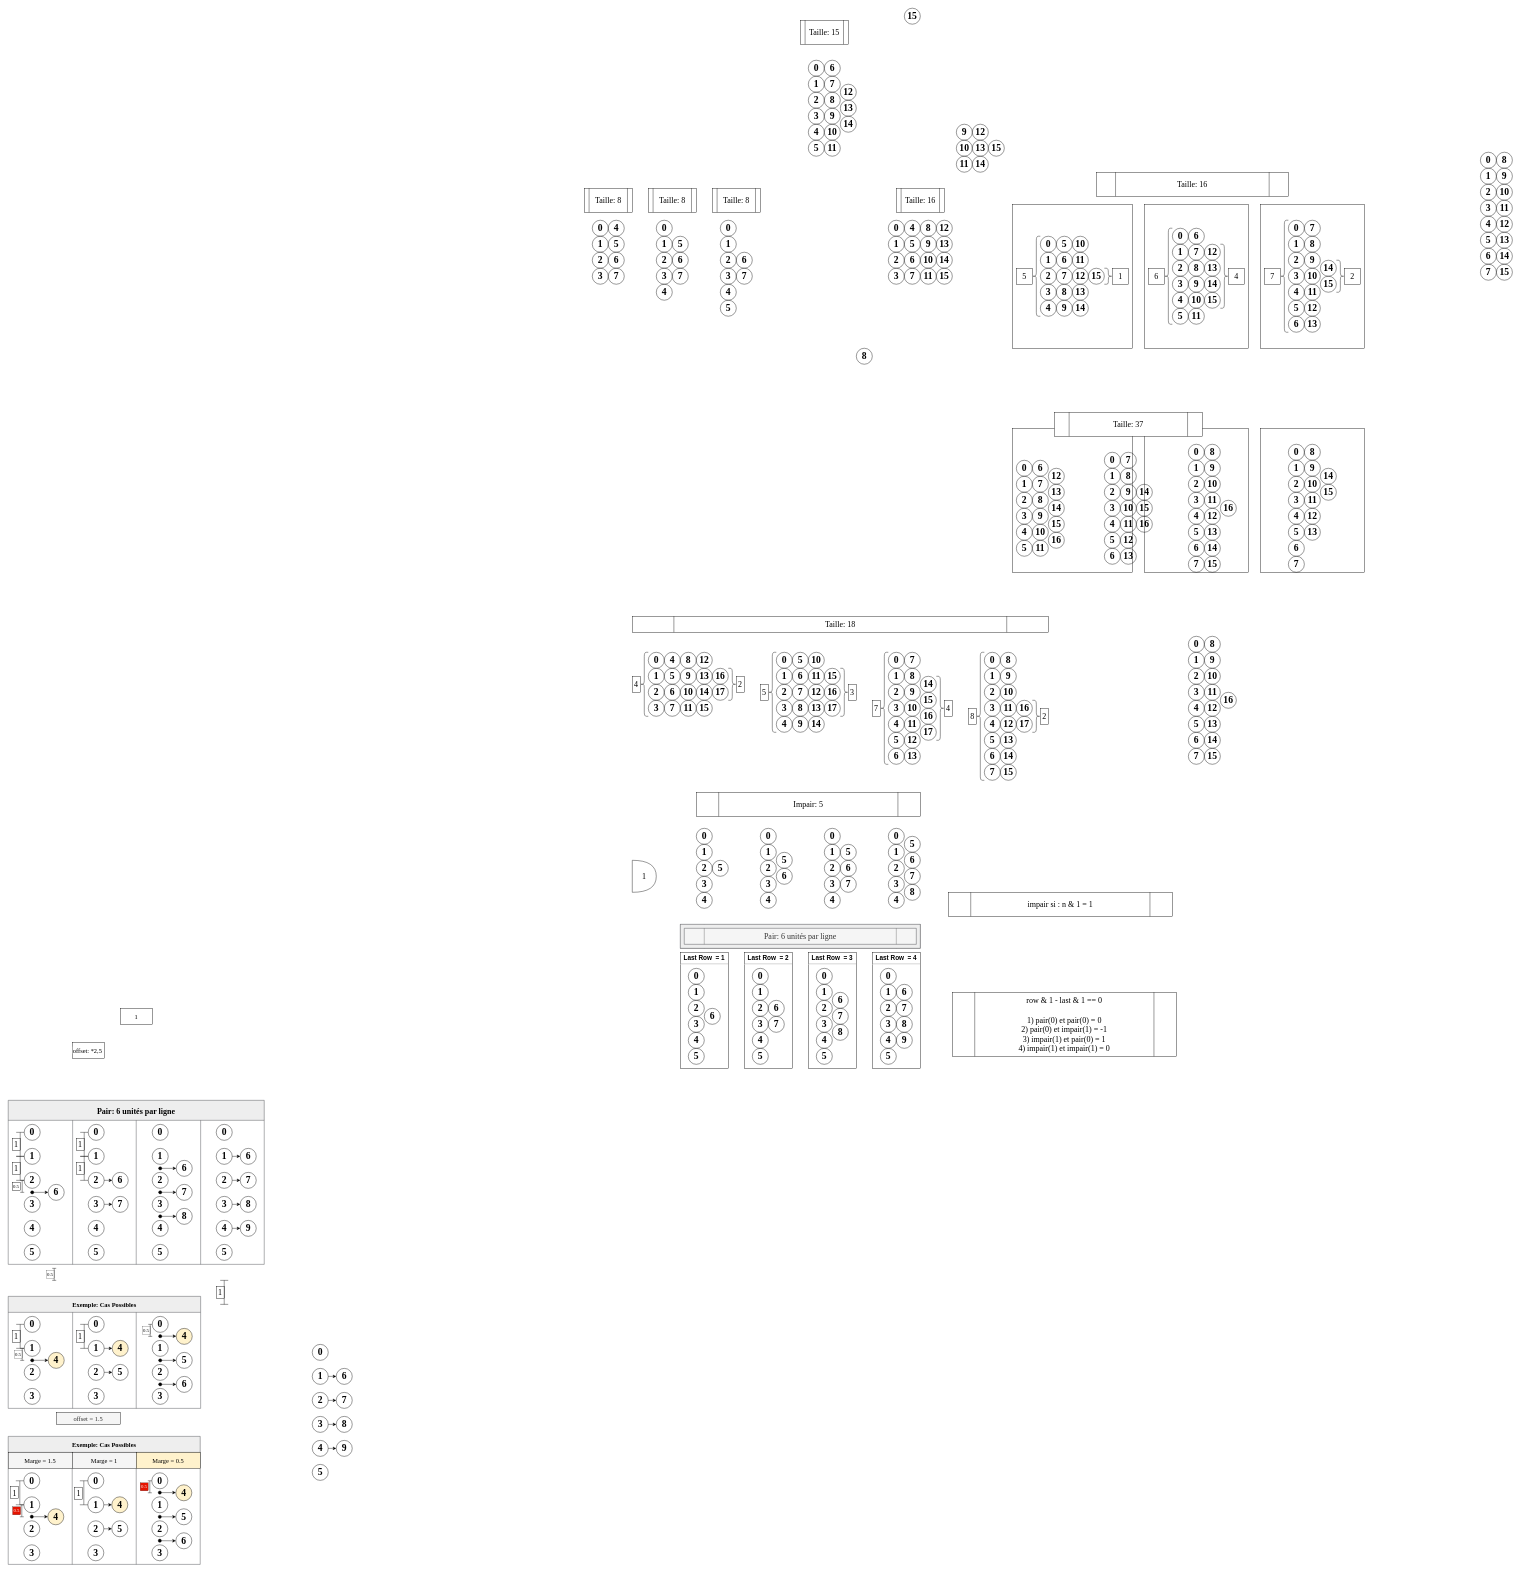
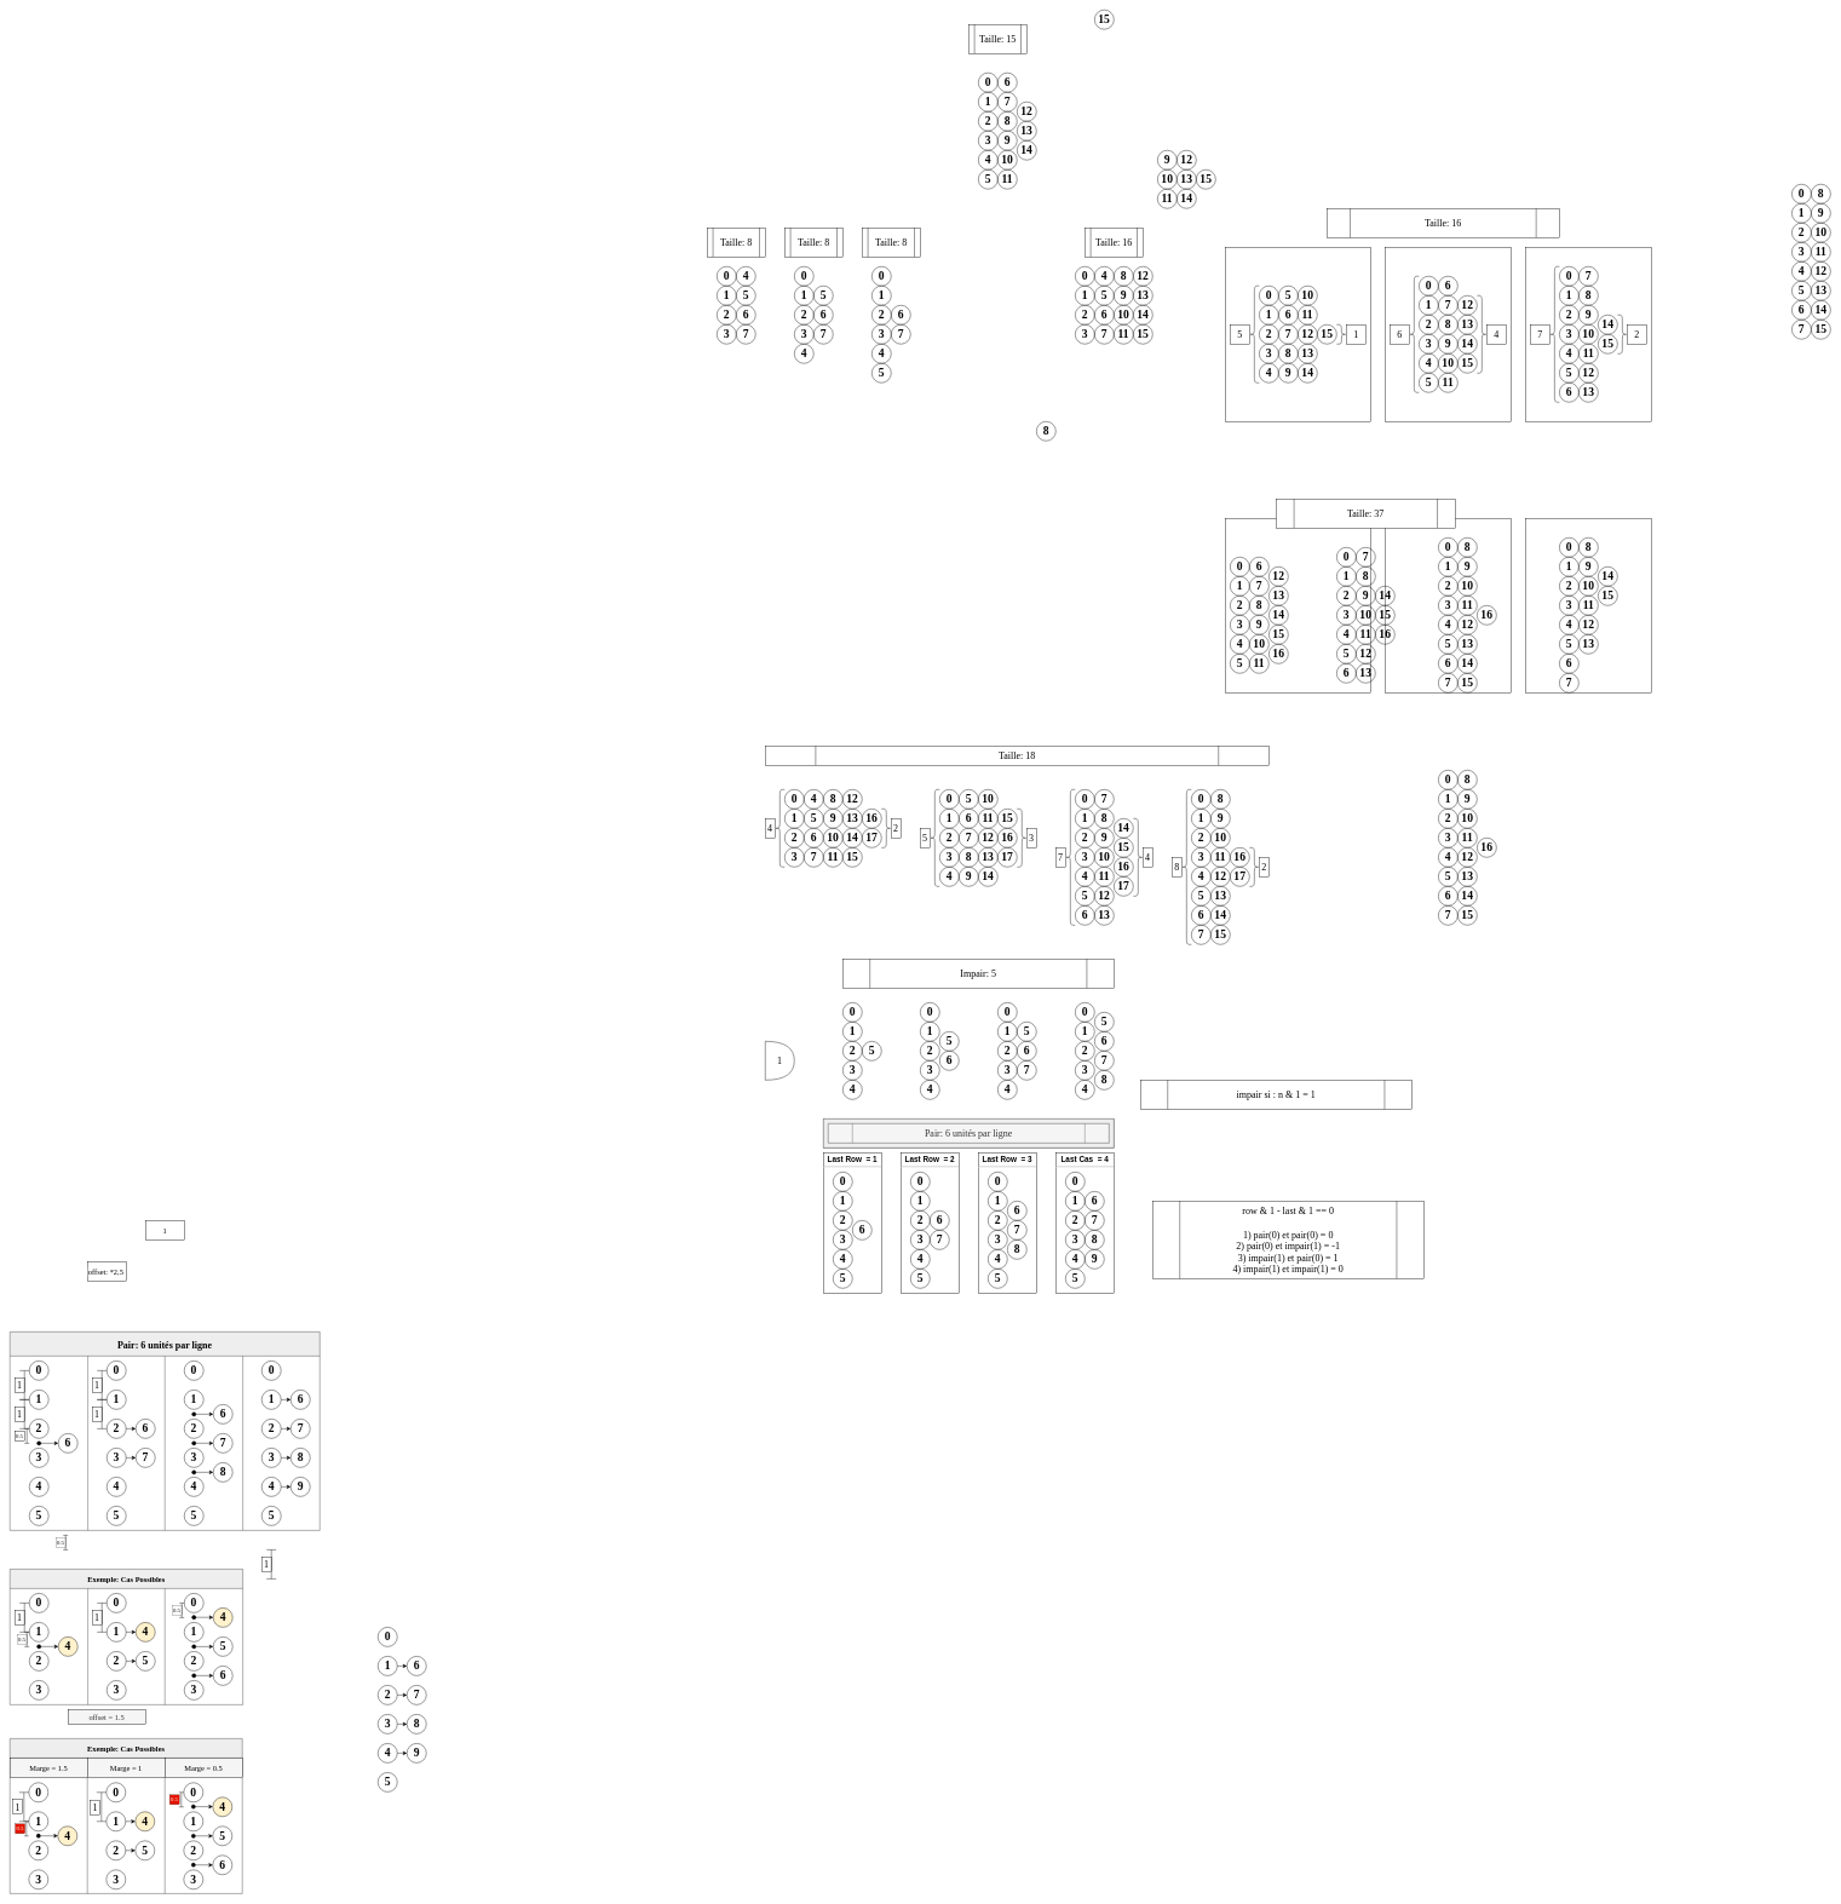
- <mxCell id="420" value="impair si : n &amp;amp; 1 = 1" style="shape=process;whiteSpace=wrap;html=1;backgroundOutline=1;fontFamily=Times New Roman;fontSize=20;" parent="33" vertex="1"><mxGeometry x="2370" y="2230" width="560" height="60" as="geometry" /></mxCell>
+ <mxCell id="420" value="impair si : n &amp;amp; 1 = 1" style="shape=process;whiteSpace=wrap;html=1;backgroundOutline=1;fontFamily=Times New Roman;fontSize=20;" parent="33" vertex="1"><mxGeometry x="2355" y="2230" width="560" height="60" as="geometry" /></mxCell>
- <mxCell id="17" value="&lt;p style=&quot;margin: 4px 0px 0px ; text-align: center&quot;&gt;&lt;b&gt;&lt;font style=&quot;font-size: 16px&quot;&gt;Last Row&amp;nbsp; = 4&lt;/font&gt;&lt;/b&gt;&lt;/p&gt;&lt;hr&gt;&lt;p style=&quot;margin: 0px ; margin-left: 8px&quot;&gt;&lt;br&gt;&lt;/p&gt;" style="verticalAlign=top;align=left;overflow=fill;fontSize=12;fontFamily=Helvetica;html=1;labelBorderColor=none;fillColor=none;" parent="1" vertex="1"><mxGeometry x="2180" y="2380" width="120" height="290" as="geometry" /></mxCell>
+ <mxCell id="17" value="&lt;p style=&quot;margin: 4px 0px 0px ; text-align: center&quot;&gt;&lt;b&gt;&lt;font style=&quot;font-size: 16px&quot;&gt;Last Cas&amp;nbsp; = 4&lt;/font&gt;&lt;/b&gt;&lt;/p&gt;&lt;hr&gt;&lt;p style=&quot;margin: 0px ; margin-left: 8px&quot;&gt;&lt;br&gt;&lt;/p&gt;" style="verticalAlign=top;align=left;overflow=fill;fontSize=12;fontFamily=Helvetica;html=1;labelBorderColor=none;fillColor=none;" parent="1" vertex="1"><mxGeometry x="2180" y="2380" width="120" height="290" as="geometry" /></mxCell>
- <mxCell id="32" value="Marge = 0.5" style="rounded=0;whiteSpace=wrap;html=1;labelBackgroundColor=none;labelBorderColor=none;fontFamily=Times New Roman;fontSize=16;strokeColor=#000000;strokeWidth=1;fillColor=#fff2cc;fontColor=#000000;" vertex="1" parent="28"><mxGeometry x="340" y="3630" width="160" height="40" as="geometry" /></mxCell>
+ <mxCell id="32" value="Marge = 0.5" style="rounded=0;whiteSpace=wrap;html=1;labelBackgroundColor=none;labelBorderColor=none;fontFamily=Times New Roman;fontSize=16;strokeColor=#000000;strokeWidth=1;fillColor=#f5f5f5;fontColor=#000000;" vertex="1" parent="28"><mxGeometry x="340" y="3630" width="160" height="40" as="geometry" /></mxCell>
